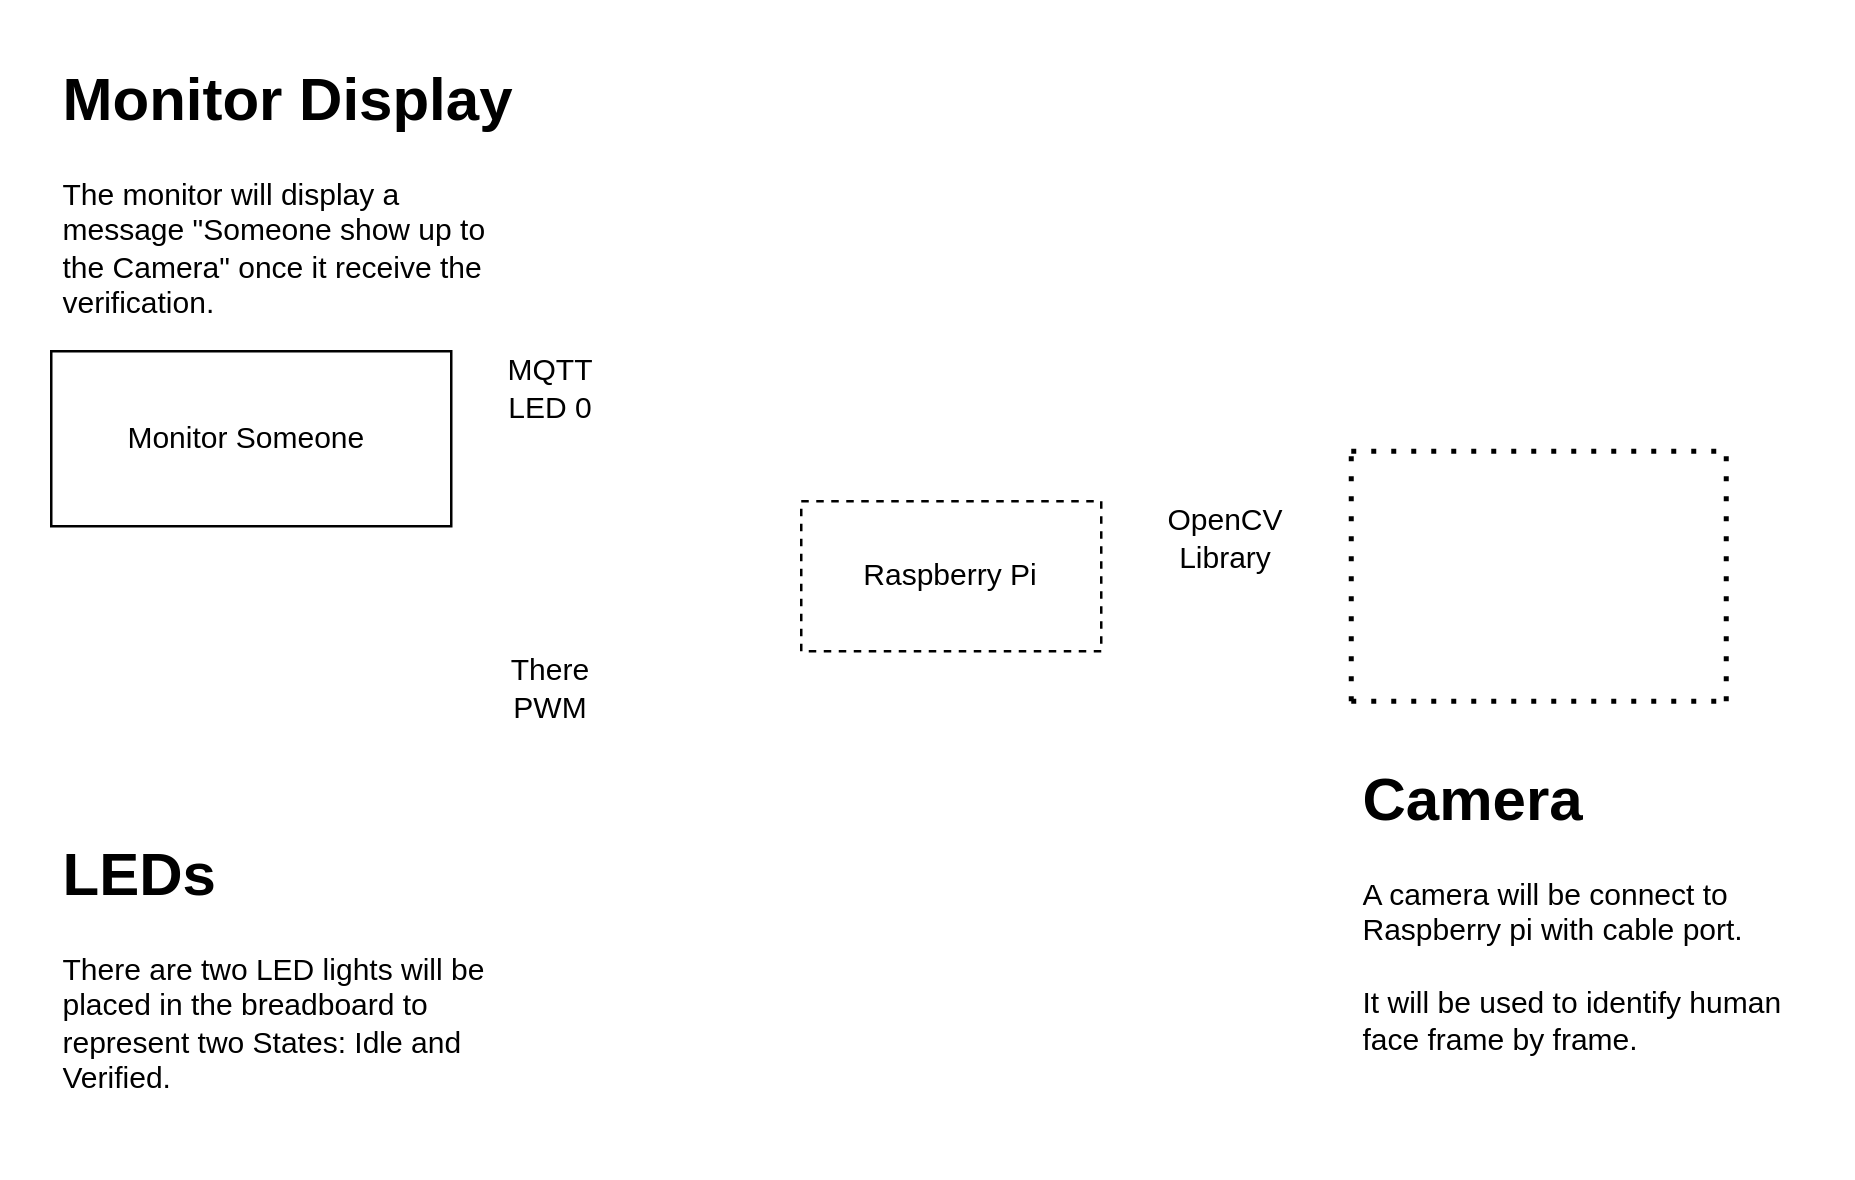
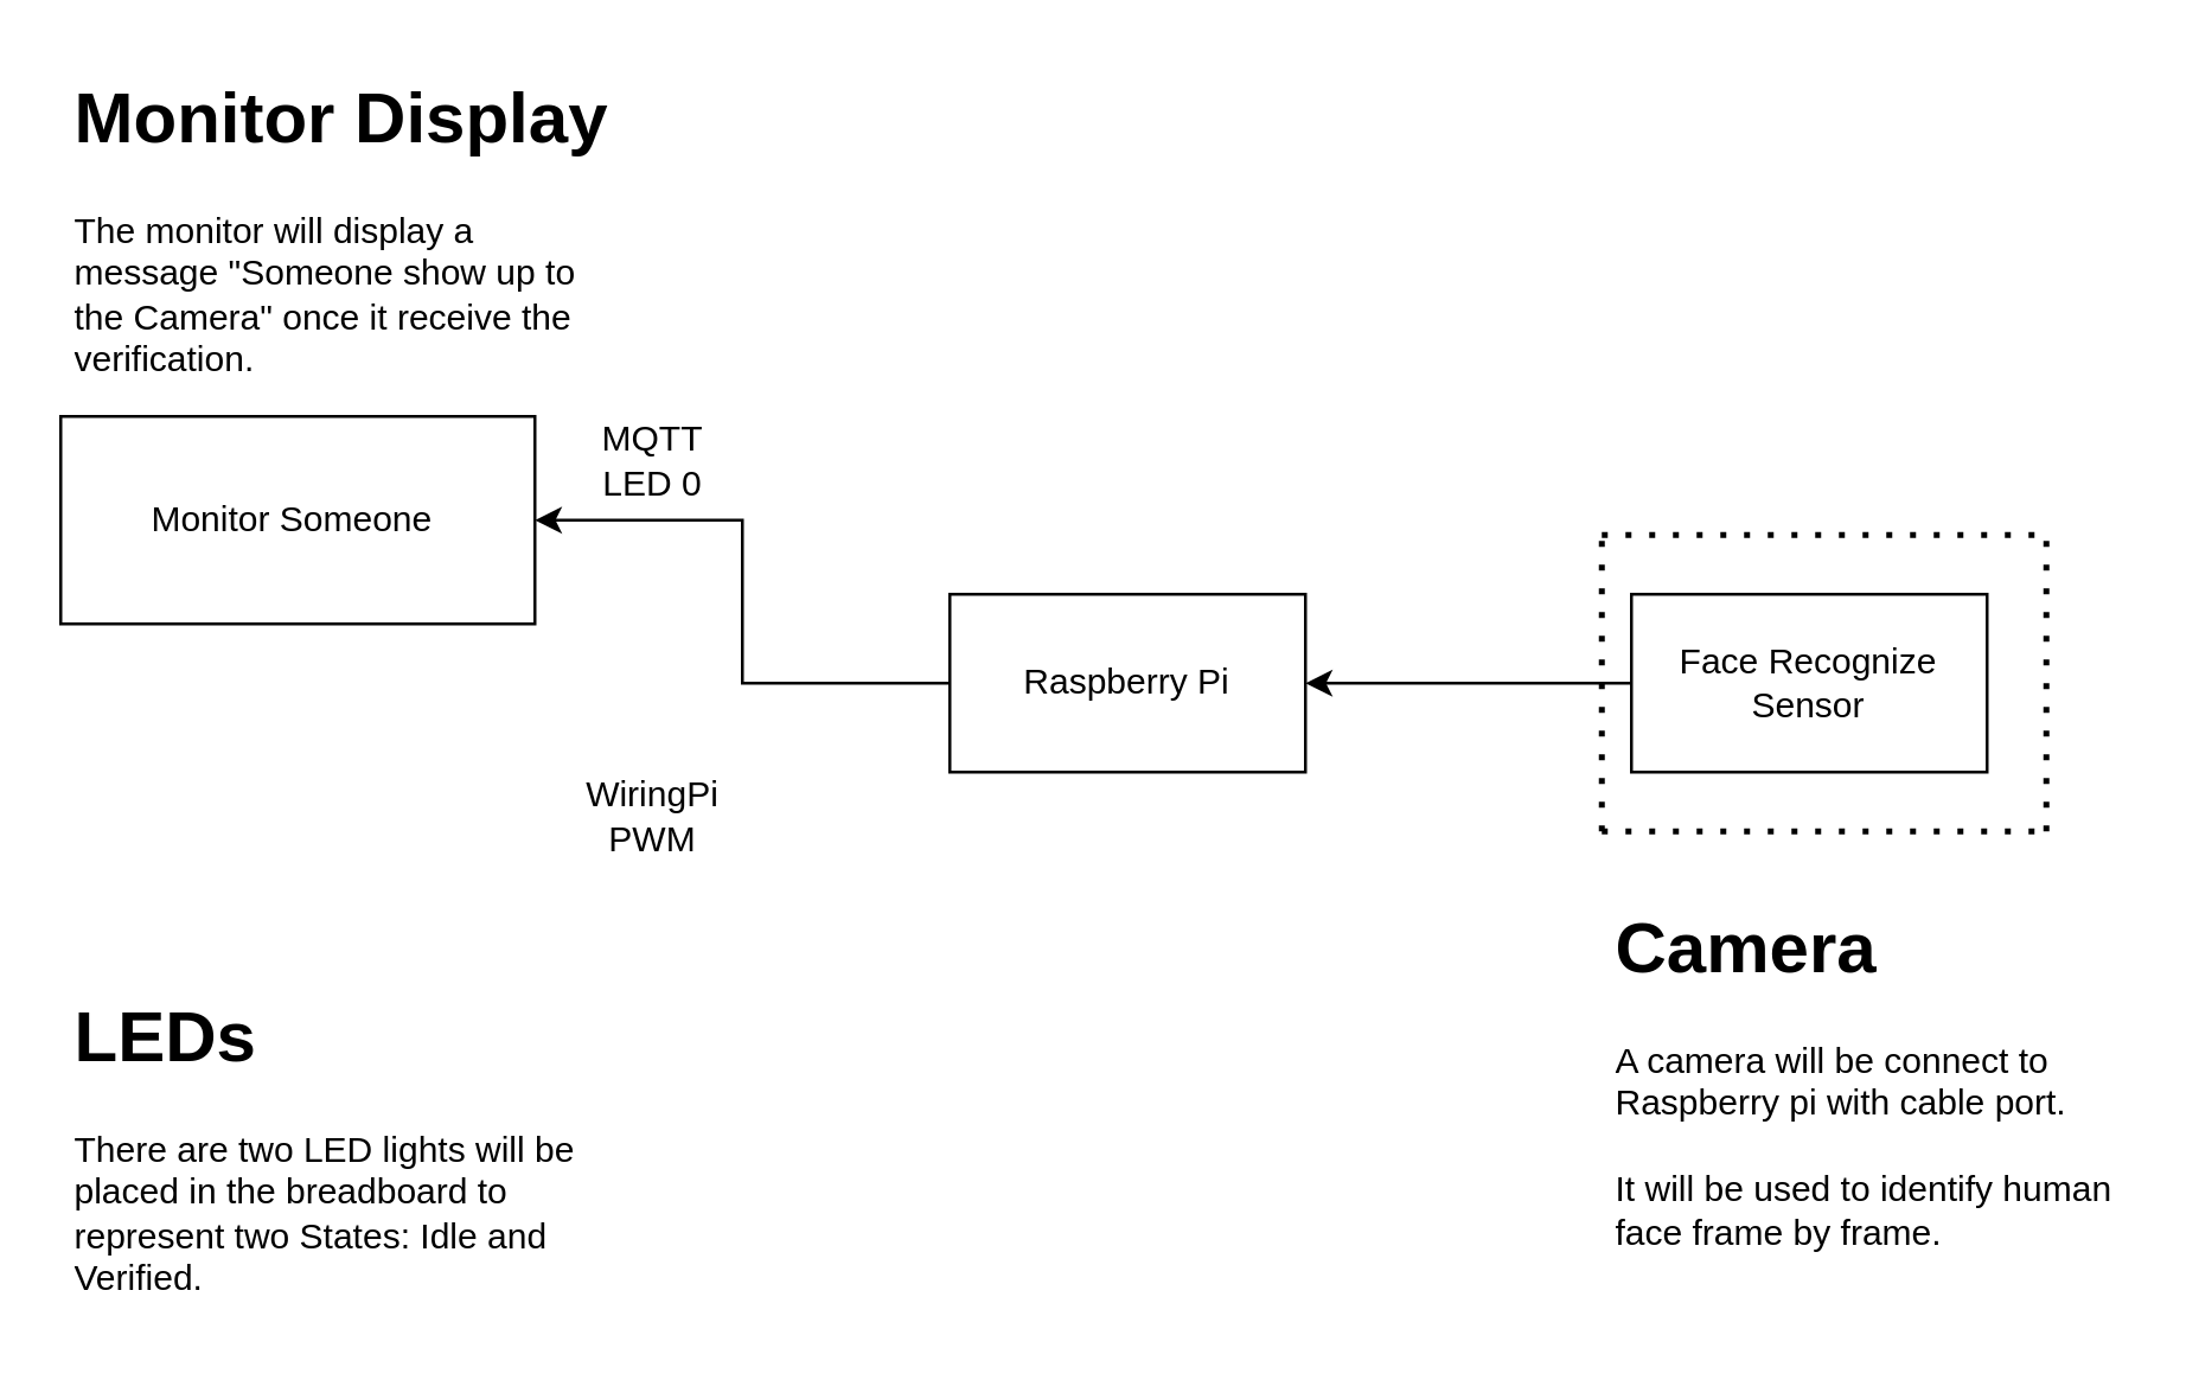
+ <mxCell id="11" value="" style="endArrow=classic;html=1;rounded=0;entryX=1;entryY=0.5;entryDx=0;entryDy=0;exitX=0;exitY=0.5;exitDx=0;exitDy=0;" edge="1" parent="1" source="4" target="10"><mxGeometry width="50" height="50" relative="1" as="geometry"><mxPoint x="200" y="390" as="sourcePoint" /><mxPoint x="250" y="340" as="targetPoint" /><Array as="points"><mxPoint x="250" y="230" /><mxPoint x="250" y="175" /></Array></mxGeometry></mxCell>
- <mxCell id="14" value="OpenCV Library" style="text;html=1;strokeColor=none;fillColor=none;align=center;verticalAlign=middle;whiteSpace=wrap;rounded=0;" vertex="1" parent="1"><mxGeometry x="460" y="200" width="60" height="30" as="geometry" /></mxCell>
- <mxCell id="4" value="Raspberry Pi" style="rounded=0;whiteSpace=wrap;html=1;dashed=1;" parent="1" vertex="1"><mxGeometry x="320" y="200" width="120" height="60" as="geometry" /></mxCell>
+ <mxCell id="4" value="Raspberry Pi" style="rounded=0;whiteSpace=wrap;html=1;" parent="1" vertex="1"><mxGeometry x="320" y="200" width="120" height="60" as="geometry" /></mxCell>
+ <mxCell id="2" style="edgeStyle=orthogonalEdgeStyle;rounded=0;orthogonalLoop=1;jettySize=auto;html=1;exitX=0;exitY=0.5;exitDx=0;exitDy=0;entryX=1;entryY=0.5;entryDx=0;entryDy=0;" parent="1" source="3" target="4" edge="1"><mxGeometry relative="1" as="geometry" /></mxCell>
+ <mxCell id="3" value="Face Recognize Sensor" style="rounded=0;whiteSpace=wrap;html=1;" parent="1" vertex="1"><mxGeometry x="550" y="200" width="120" height="60" as="geometry" /></mxCell>
- <mxCell id="12" value="There PWM" style="text;html=1;strokeColor=none;fillColor=none;align=center;verticalAlign=middle;whiteSpace=wrap;rounded=0;" vertex="1" parent="1"><mxGeometry x="190" y="260" width="60" height="30" as="geometry" /></mxCell>
+ <mxCell id="12" value="WiringPi PWM" style="text;html=1;strokeColor=none;fillColor=none;align=center;verticalAlign=middle;whiteSpace=wrap;rounded=0;" vertex="1" parent="1"><mxGeometry x="190" y="260" width="60" height="30" as="geometry" /></mxCell>
